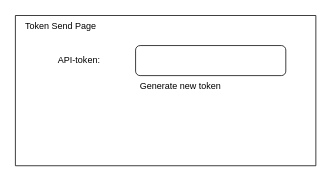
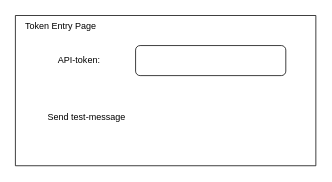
- <mxCell id="7" value="Token Send Page" style="text;html=1;align=center;verticalAlign=middle;resizable=0;points=[];autosize=1;strokeColor=none;fillColor=none;" vertex="1" parent="5"><mxGeometry width="120" height="30" as="geometry" /></mxCell>
+ <mxCell id="7" value="Token Entry Page" style="text;html=1;align=center;verticalAlign=middle;resizable=0;points=[];autosize=1;strokeColor=none;fillColor=none;" vertex="1" parent="5"><mxGeometry width="120" height="30" as="geometry" /></mxCell>
- <mxCell id="4" value="Generate new token" style="text;html=1;align=center;verticalAlign=middle;whiteSpace=wrap;rounded=0;" vertex="1" parent="1"><mxGeometry x="180" y="100" width="120" height="30" as="geometry" /></mxCell>
+ <mxCell id="6" value="Send test-message" style="text;html=1;align=center;verticalAlign=middle;whiteSpace=wrap;rounded=0;" vertex="1" parent="5"><mxGeometry x="40" y="120" width="110" height="30" as="geometry" /></mxCell>
